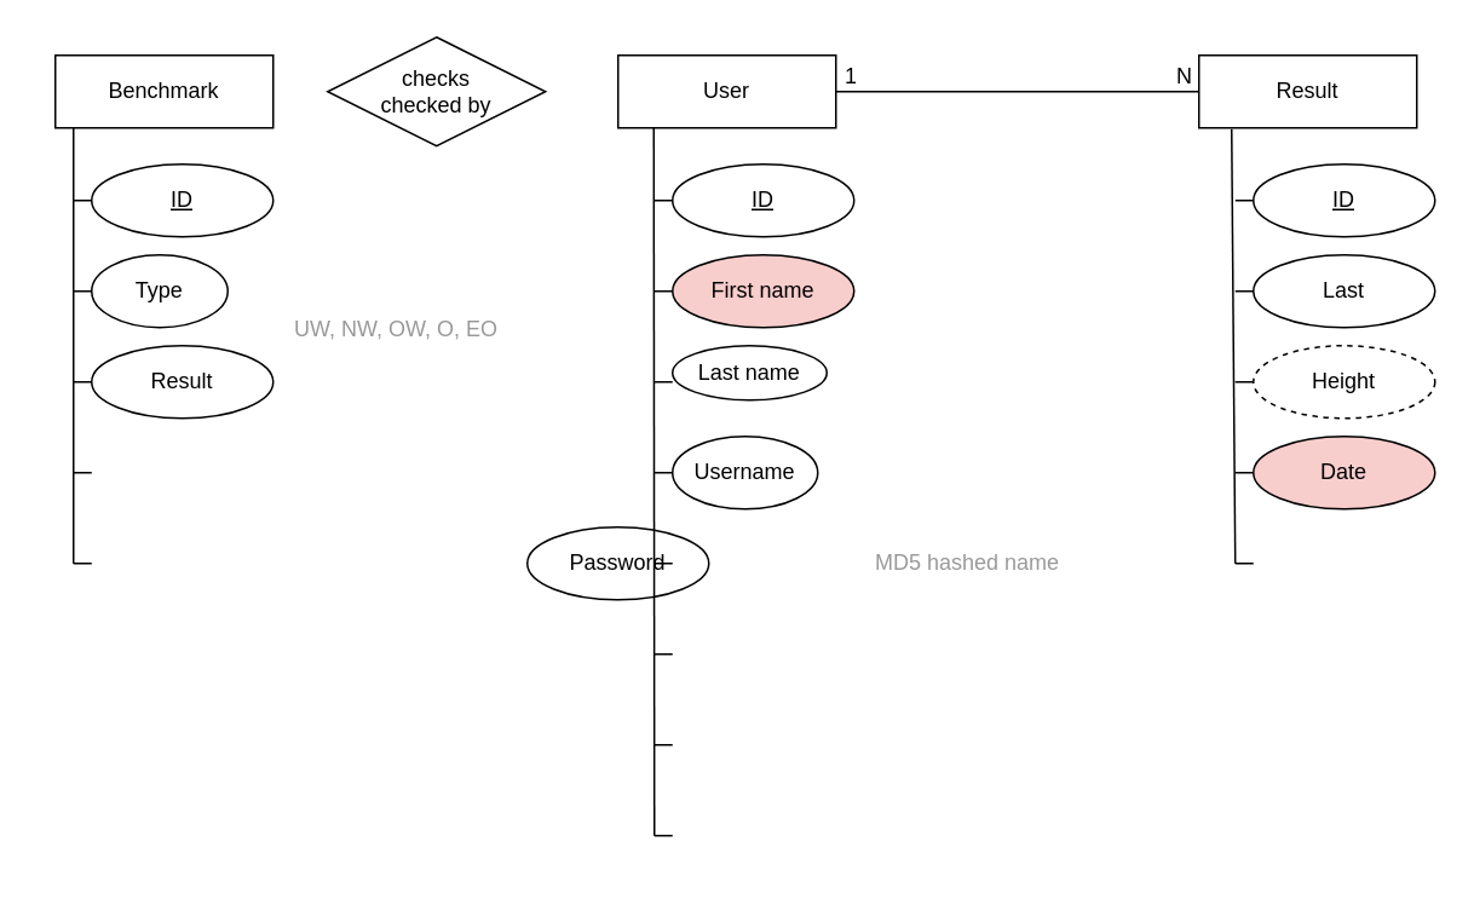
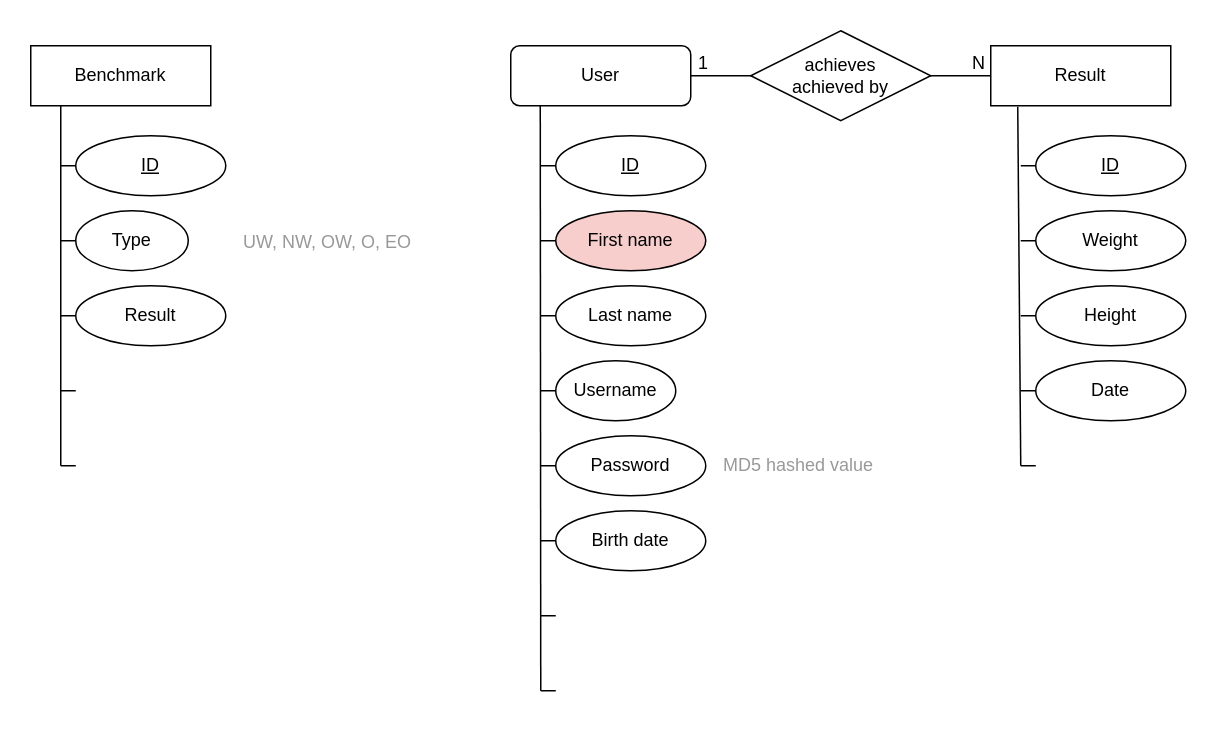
- <mxCell id="4" value="Benchmark" style="whiteSpace=wrap;html=1;align=center;" parent="3" vertex="1"><mxGeometry x="10" y="10" width="120" height="40" as="geometry" /></mxCell>
+ <mxCell id="4" value="Benchmark" style="whiteSpace=wrap;html=1;align=center;" parent="3" vertex="1"><mxGeometry y="10" width="120" height="40" as="geometry" /></mxCell>
- <mxCell id="7" value="checks&lt;br&gt;checked by" style="shape=rhombus;perimeter=rhombusPerimeter;whiteSpace=wrap;html=1;align=center;" parent="3" vertex="1"><mxGeometry x="160" width="120" height="60" as="geometry" /></mxCell>
- <mxCell id="5" value="User" style="whiteSpace=wrap;html=1;align=center;" parent="3" vertex="1"><mxGeometry x="320" y="10" width="120" height="40" as="geometry" /></mxCell>
+ <mxCell id="5" value="User" style="whiteSpace=wrap;html=1;align=center;rounded=1;" parent="3" vertex="1"><mxGeometry x="320" y="10" width="120" height="40" as="geometry" /></mxCell>
+ <mxCell id="11" value="achieves&lt;br&gt;achieved by" style="shape=rhombus;perimeter=rhombusPerimeter;whiteSpace=wrap;html=1;align=center;" parent="3" vertex="1"><mxGeometry x="480" width="120" height="60" as="geometry" /></mxCell>
- <mxCell id="22" value="Last" style="ellipse;whiteSpace=wrap;html=1;align=center;" parent="3" vertex="1"><mxGeometry x="670" y="120" width="100" height="40" as="geometry" /></mxCell>
+ <mxCell id="22" value="Weight" style="ellipse;whiteSpace=wrap;html=1;align=center;" parent="3" vertex="1"><mxGeometry x="670" y="120" width="100" height="40" as="geometry" /></mxCell>
- <mxCell id="46" value="UW, NW, OW, O, EO" style="text;html=1;strokeColor=none;fillColor=none;align=left;verticalAlign=middle;whiteSpace=wrap;rounded=0;fontColor=#999999;" parent="3" vertex="1"><mxGeometry x="140" y="146" width="140" height="30" as="geometry" /></mxCell>
+ <mxCell id="46" value="UW, NW, OW, O, EO" style="text;html=1;strokeColor=none;fillColor=none;align=left;verticalAlign=middle;whiteSpace=wrap;rounded=0;fontColor=#999999;" parent="3" vertex="1"><mxGeometry x="140" y="126" width="140" height="30" as="geometry" /></mxCell>
- <mxCell id="17" value="Last name" style="ellipse;whiteSpace=wrap;html=1;align=center;" parent="3" vertex="1"><mxGeometry x="350" y="170" width="85" height="30" as="geometry" /></mxCell>
+ <mxCell id="17" value="Last name" style="ellipse;whiteSpace=wrap;html=1;align=center;" parent="3" vertex="1"><mxGeometry x="350" y="170" width="100" height="40" as="geometry" /></mxCell>
- <mxCell id="23" value="Height" style="ellipse;whiteSpace=wrap;html=1;align=center;dashed=1;" parent="3" vertex="1"><mxGeometry x="670" y="170" width="100" height="40" as="geometry" /></mxCell>
+ <mxCell id="23" value="Height" style="ellipse;whiteSpace=wrap;html=1;align=center;" parent="3" vertex="1"><mxGeometry x="670" y="170" width="100" height="40" as="geometry" /></mxCell>
- <mxCell id="24" value="Date" style="ellipse;whiteSpace=wrap;html=1;align=center;fillColor=#f8cecc;" parent="3" vertex="1"><mxGeometry x="670" y="220" width="100" height="40" as="geometry" /></mxCell>
+ <mxCell id="24" value="Date" style="ellipse;whiteSpace=wrap;html=1;align=center;" parent="3" vertex="1"><mxGeometry x="670" y="220" width="100" height="40" as="geometry" /></mxCell>
- <mxCell id="19" value="Password" style="ellipse;whiteSpace=wrap;html=1;align=center;" parent="3" vertex="1"><mxGeometry x="270" y="270" width="100" height="40" as="geometry" /></mxCell>
+ <mxCell id="19" value="Password" style="ellipse;whiteSpace=wrap;html=1;align=center;" parent="3" vertex="1"><mxGeometry x="350" y="270" width="100" height="40" as="geometry" /></mxCell>
- <mxCell id="47" value="MD5 hashed name" style="text;html=1;strokeColor=none;fillColor=none;align=left;verticalAlign=middle;whiteSpace=wrap;rounded=0;fontColor=#999999;" parent="2" vertex="1"><mxGeometry x="460" y="275" width="120" height="30" as="geometry" /></mxCell>
+ <mxCell id="47" value="MD5 hashed value" style="text;html=1;strokeColor=none;fillColor=none;align=left;verticalAlign=middle;whiteSpace=wrap;rounded=0;fontColor=#999999;" parent="2" vertex="1"><mxGeometry x="460" y="275" width="120" height="30" as="geometry" /></mxCell>
+ <mxCell id="20" value="Birth date" style="ellipse;whiteSpace=wrap;html=1;align=center;" parent="3" vertex="1"><mxGeometry x="350" y="320" width="100" height="40" as="geometry" /></mxCell>
